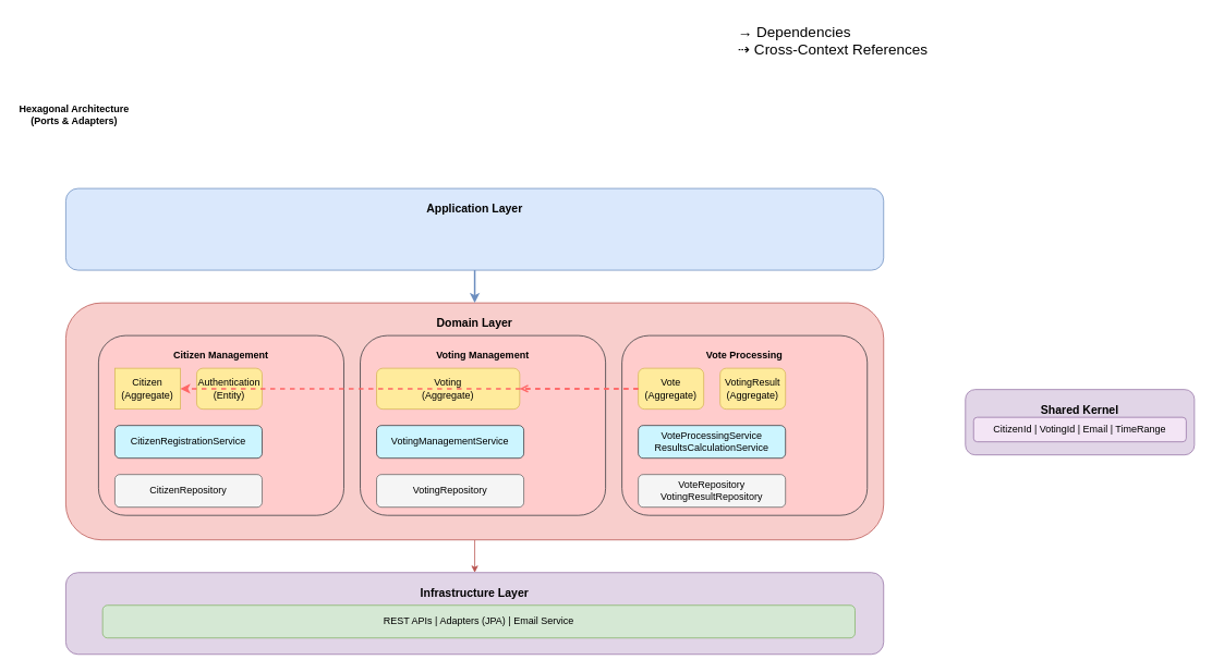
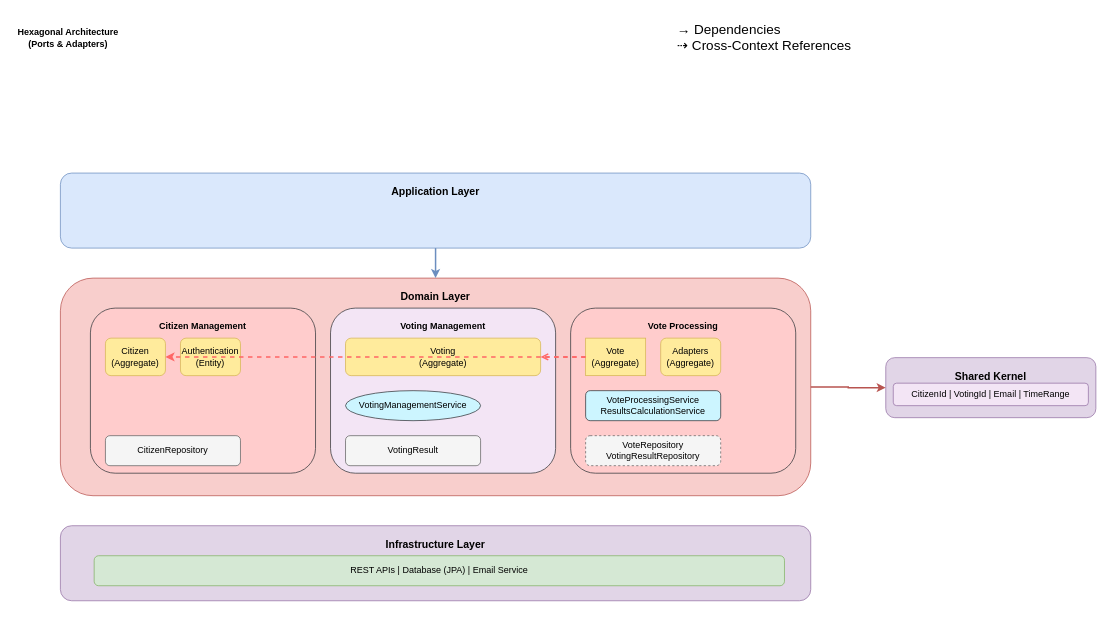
- <mxCell id="27" value="Hexagonal Architecture&#10;(Ports &amp; Adapters)" style="text;html=1;align=center;verticalAlign=middle;resizable=0;points=[];autosize=1;strokeColor=none;fillColor=none;fontSize=12;fontStyle=1;" parent="1" vertex="1"><mxGeometry x="20" y="120" width="140" height="40" as="geometry" /></mxCell>
+ <mxCell id="27" value="Hexagonal Architecture&#10;(Ports &amp; Adapters)" style="text;html=1;align=center;verticalAlign=middle;resizable=0;points=[];autosize=1;strokeColor=none;fillColor=none;fontSize=12;fontStyle=1;" parent="1" vertex="1"><mxGeometry x="20" y="30" width="140" height="40" as="geometry" /></mxCell>
- <mxCell id="12" value="Voting Management" style="rounded=1;whiteSpace=wrap;html=1;fillColor=#ffcccc;strokeColor=#36393d;fontSize=12;fontStyle=1;verticalAlign=top;spacingTop=10;" parent="1" vertex="1"><mxGeometry x="440" y="410" width="300" height="220" as="geometry" /></mxCell>
+ <mxCell id="12" value="Voting Management" style="rounded=1;whiteSpace=wrap;html=1;fillColor=#f3e5f5;strokeColor=#36393d;fontSize=12;fontStyle=1;verticalAlign=top;spacingTop=10;" parent="1" vertex="1"><mxGeometry x="440" y="410" width="300" height="220" as="geometry" /></mxCell>
- <mxCell id="8" value="Citizen&#10;(Aggregate)" style="whiteSpace=wrap;html=1;fillColor=#ffeb9c;strokeColor=#d6b656;rounded=0;" parent="1" vertex="1"><mxGeometry x="140" y="450" width="80" height="50" as="geometry" /></mxCell>
+ <mxCell id="8" value="Citizen&#10;(Aggregate)" style="rounded=1;whiteSpace=wrap;html=1;fillColor=#ffeb9c;strokeColor=#d6b656;" parent="1" vertex="1"><mxGeometry x="140" y="450" width="80" height="50" as="geometry" /></mxCell>
- <mxCell id="13" value="Voting&#10;(Aggregate)" style="rounded=1;whiteSpace=wrap;html=1;fillColor=#ffeb9c;strokeColor=#d6b656;" parent="1" vertex="1"><mxGeometry x="460" y="450" width="175" height="50" as="geometry" /></mxCell>
+ <mxCell id="13" value="Voting&#10;(Aggregate)" style="rounded=1;whiteSpace=wrap;html=1;fillColor=#ffeb9c;strokeColor=#d6b656;" parent="1" vertex="1"><mxGeometry x="460" y="450" width="260" height="50" as="geometry" /></mxCell>
- <mxCell id="17" value="Vote&#10;(Aggregate)" style="rounded=1;whiteSpace=wrap;html=1;fillColor=#ffeb9c;strokeColor=#d6b656;" parent="1" vertex="1"><mxGeometry x="780" y="450" width="80" height="50" as="geometry" /></mxCell>
+ <mxCell id="17" value="Vote&#10;(Aggregate)" style="whiteSpace=wrap;html=1;fillColor=#ffeb9c;strokeColor=#d6b656;rounded=0;" parent="1" vertex="1"><mxGeometry x="780" y="450" width="80" height="50" as="geometry" /></mxCell>
- <mxCell id="18" value="VotingResult&#10;(Aggregate)" style="rounded=1;whiteSpace=wrap;html=1;fillColor=#ffeb9c;strokeColor=#d6b656;" parent="1" vertex="1"><mxGeometry x="880" y="450" width="80" height="50" as="geometry" /></mxCell>
+ <mxCell id="18" value="Adapters&#10;(Aggregate)" style="rounded=1;whiteSpace=wrap;html=1;fillColor=#ffeb9c;strokeColor=#d6b656;" parent="1" vertex="1"><mxGeometry x="880" y="450" width="80" height="50" as="geometry" /></mxCell>
+ <mxCell id="24" style="edgeStyle=orthogonalEdgeStyle;rounded=0;orthogonalLoop=1;jettySize=auto;html=1;exitX=1;exitY=0.5;entryX=0;entryY=0.5;strokeWidth=2;strokeColor=#b85450;exitDx=0;exitDy=0;entryDx=0;entryDy=0;" parent="1" source="6" target="21" edge="1"><mxGeometry relative="1" as="geometry" /></mxCell>
- <mxCell id="10" value="CitizenRegistrationService" style="rounded=1;whiteSpace=wrap;html=1;fillColor=#ccf5ff;strokeColor=#36393d;" parent="1" vertex="1"><mxGeometry x="140" y="520" width="180" height="40" as="geometry" /></mxCell>
- <mxCell id="14" value="VotingManagementService" style="rounded=1;whiteSpace=wrap;html=1;fillColor=#ccf5ff;strokeColor=#36393d;" parent="1" vertex="1"><mxGeometry x="460" y="520" width="180" height="40" as="geometry" /></mxCell>
+ <mxCell id="14" value="VotingManagementService" style="ellipse;whiteSpace=wrap;html=1;fillColor=#ccf5ff;strokeColor=#36393d;" parent="1" vertex="1"><mxGeometry x="460" y="520" width="180" height="40" as="geometry" /></mxCell>
- <mxCell id="15" value="VotingRepository" style="rounded=1;whiteSpace=wrap;html=1;fillColor=#f5f5f5;strokeColor=#666666;" parent="1" vertex="1"><mxGeometry x="460" y="580" width="180" height="40" as="geometry" /></mxCell>
+ <mxCell id="15" value="VotingResult" style="rounded=1;whiteSpace=wrap;html=1;fillColor=#f5f5f5;strokeColor=#666666;" parent="1" vertex="1"><mxGeometry x="460" y="580" width="180" height="40" as="geometry" /></mxCell>
- <mxCell id="20" value="VoteRepository&#10;VotingResultRepository" style="rounded=1;whiteSpace=wrap;html=1;fillColor=#f5f5f5;strokeColor=#666666;" parent="1" vertex="1"><mxGeometry x="780" y="580" width="180" height="40" as="geometry" /></mxCell>
+ <mxCell id="20" value="VoteRepository&#10;VotingResultRepository" style="rounded=1;whiteSpace=wrap;html=1;fillColor=#f5f5f5;strokeColor=#666666;dashed=1;" parent="1" vertex="1"><mxGeometry x="780" y="580" width="180" height="40" as="geometry" /></mxCell>
- <mxCell id="5" style="edgeStyle=orthogonalEdgeStyle;rounded=0;orthogonalLoop=1;jettySize=auto;html=1;entryX=0.5;entryY=0;entryDx=0;entryDy=0;fillColor=#f8cecc;strokeColor=#b85450;" edge="1" parent="1" source="6" target="2"><mxGeometry relative="1" as="geometry" /></mxCell>
- <mxCell id="3" value="REST APIs | Adapters (JPA) | Email Service" style="rounded=1;whiteSpace=wrap;html=1;fillColor=#d5e8d4;strokeColor=#82b366;" parent="1" vertex="1"><mxGeometry x="125" y="740" width="920" height="40" as="geometry" /></mxCell>
+ <mxCell id="3" value="REST APIs | Database (JPA) | Email Service" style="rounded=1;whiteSpace=wrap;html=1;fillColor=#d5e8d4;strokeColor=#82b366;" parent="1" vertex="1"><mxGeometry x="125" y="740" width="920" height="40" as="geometry" /></mxCell>
